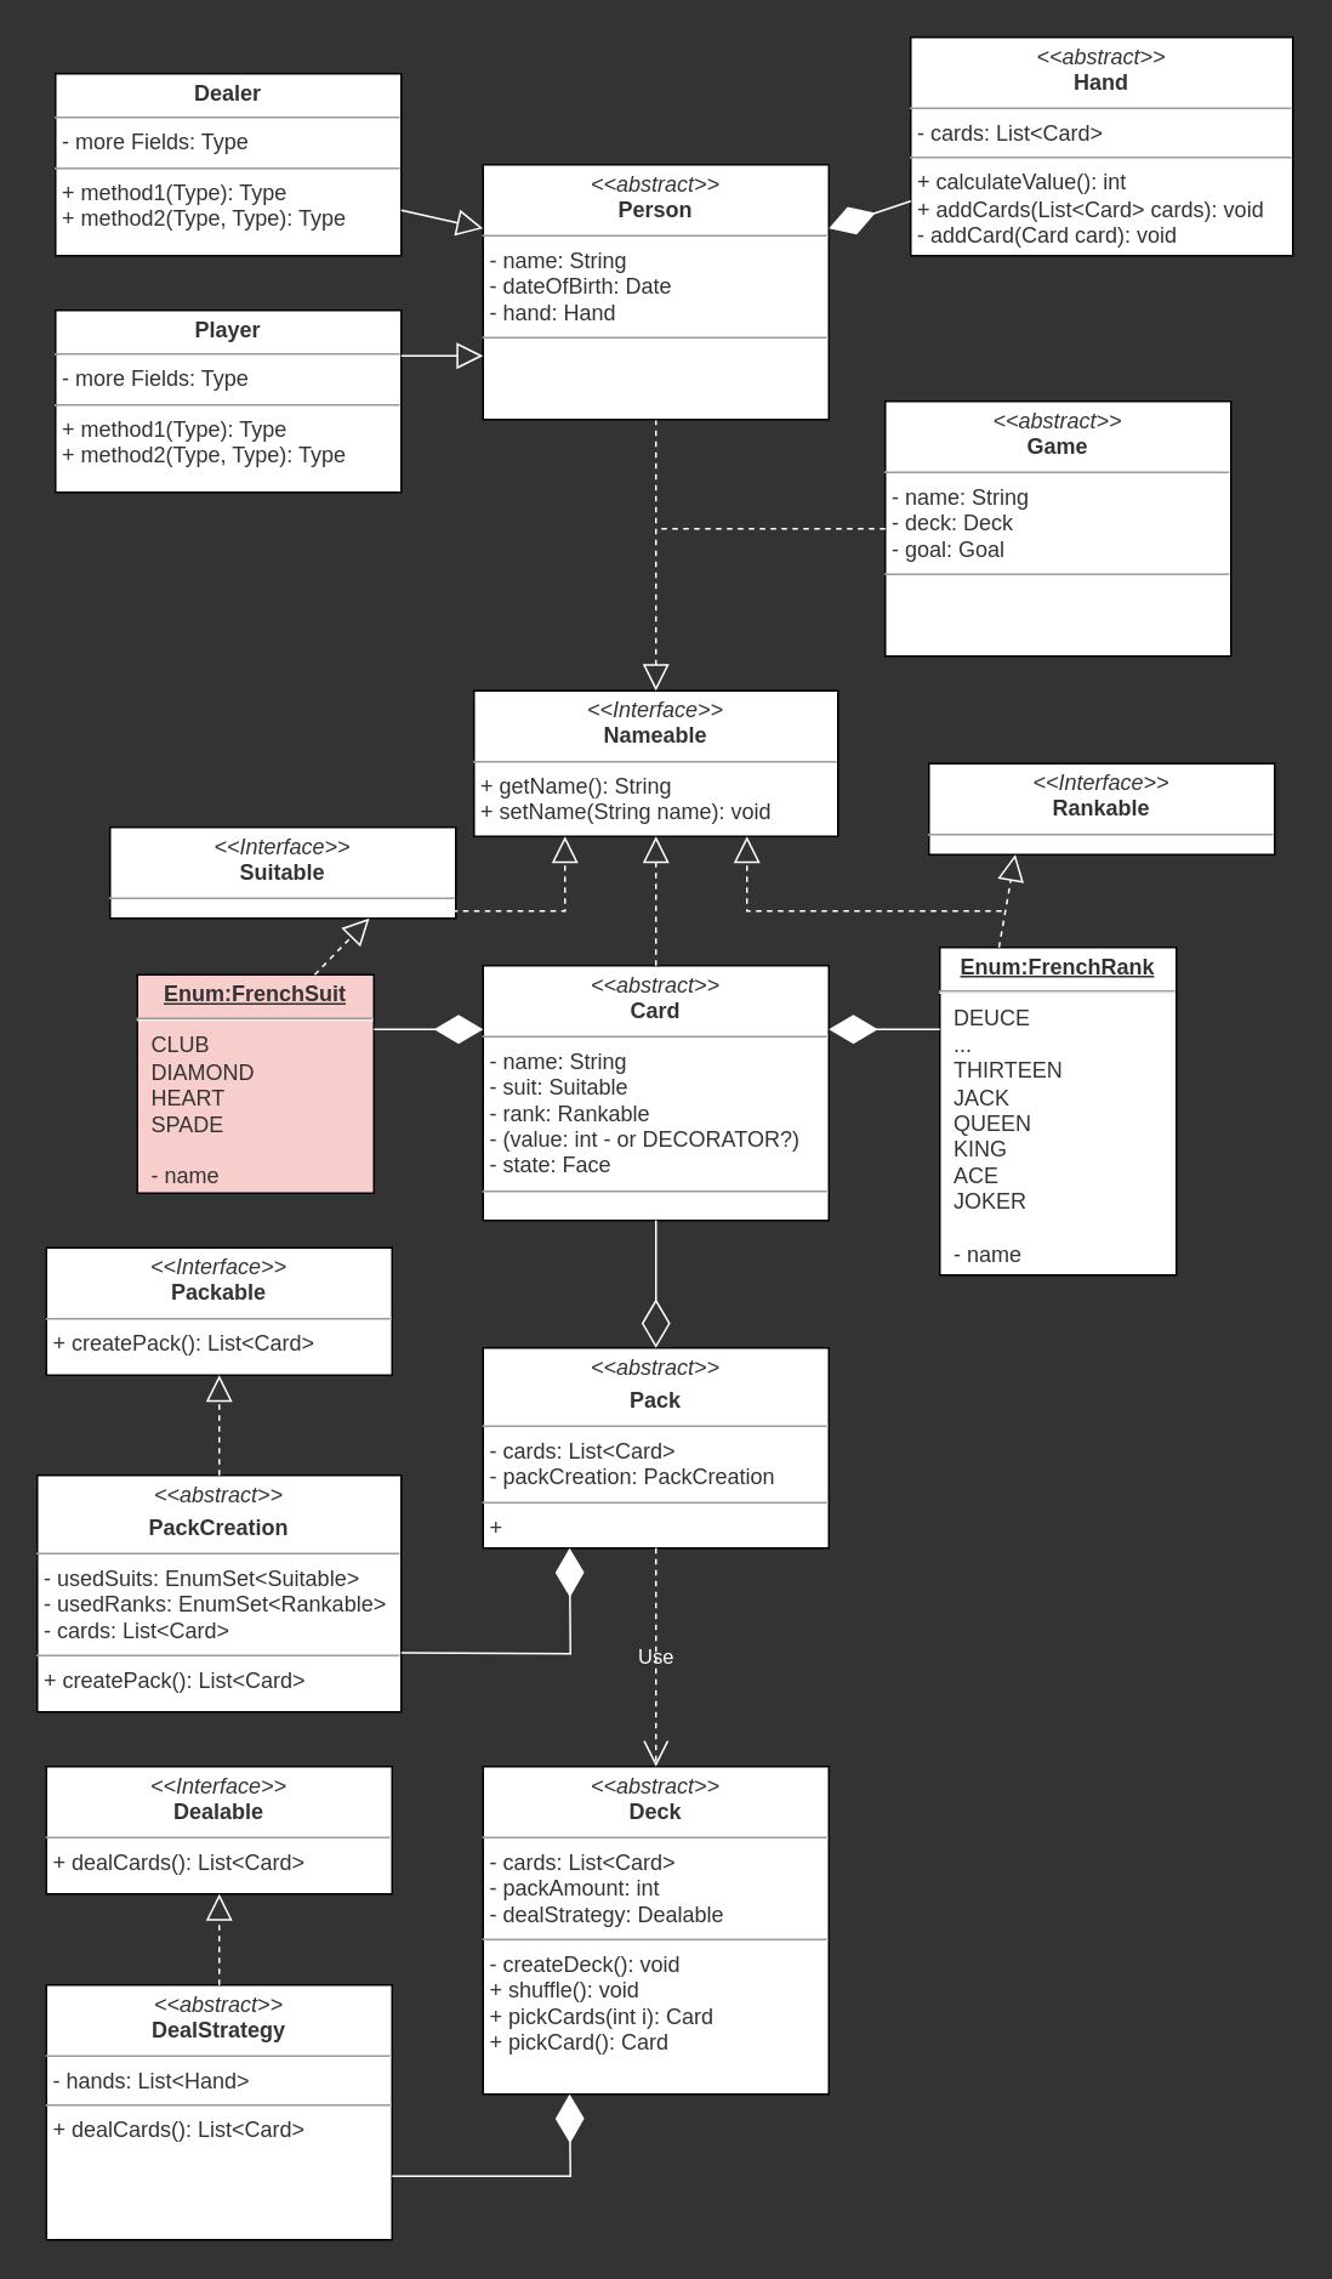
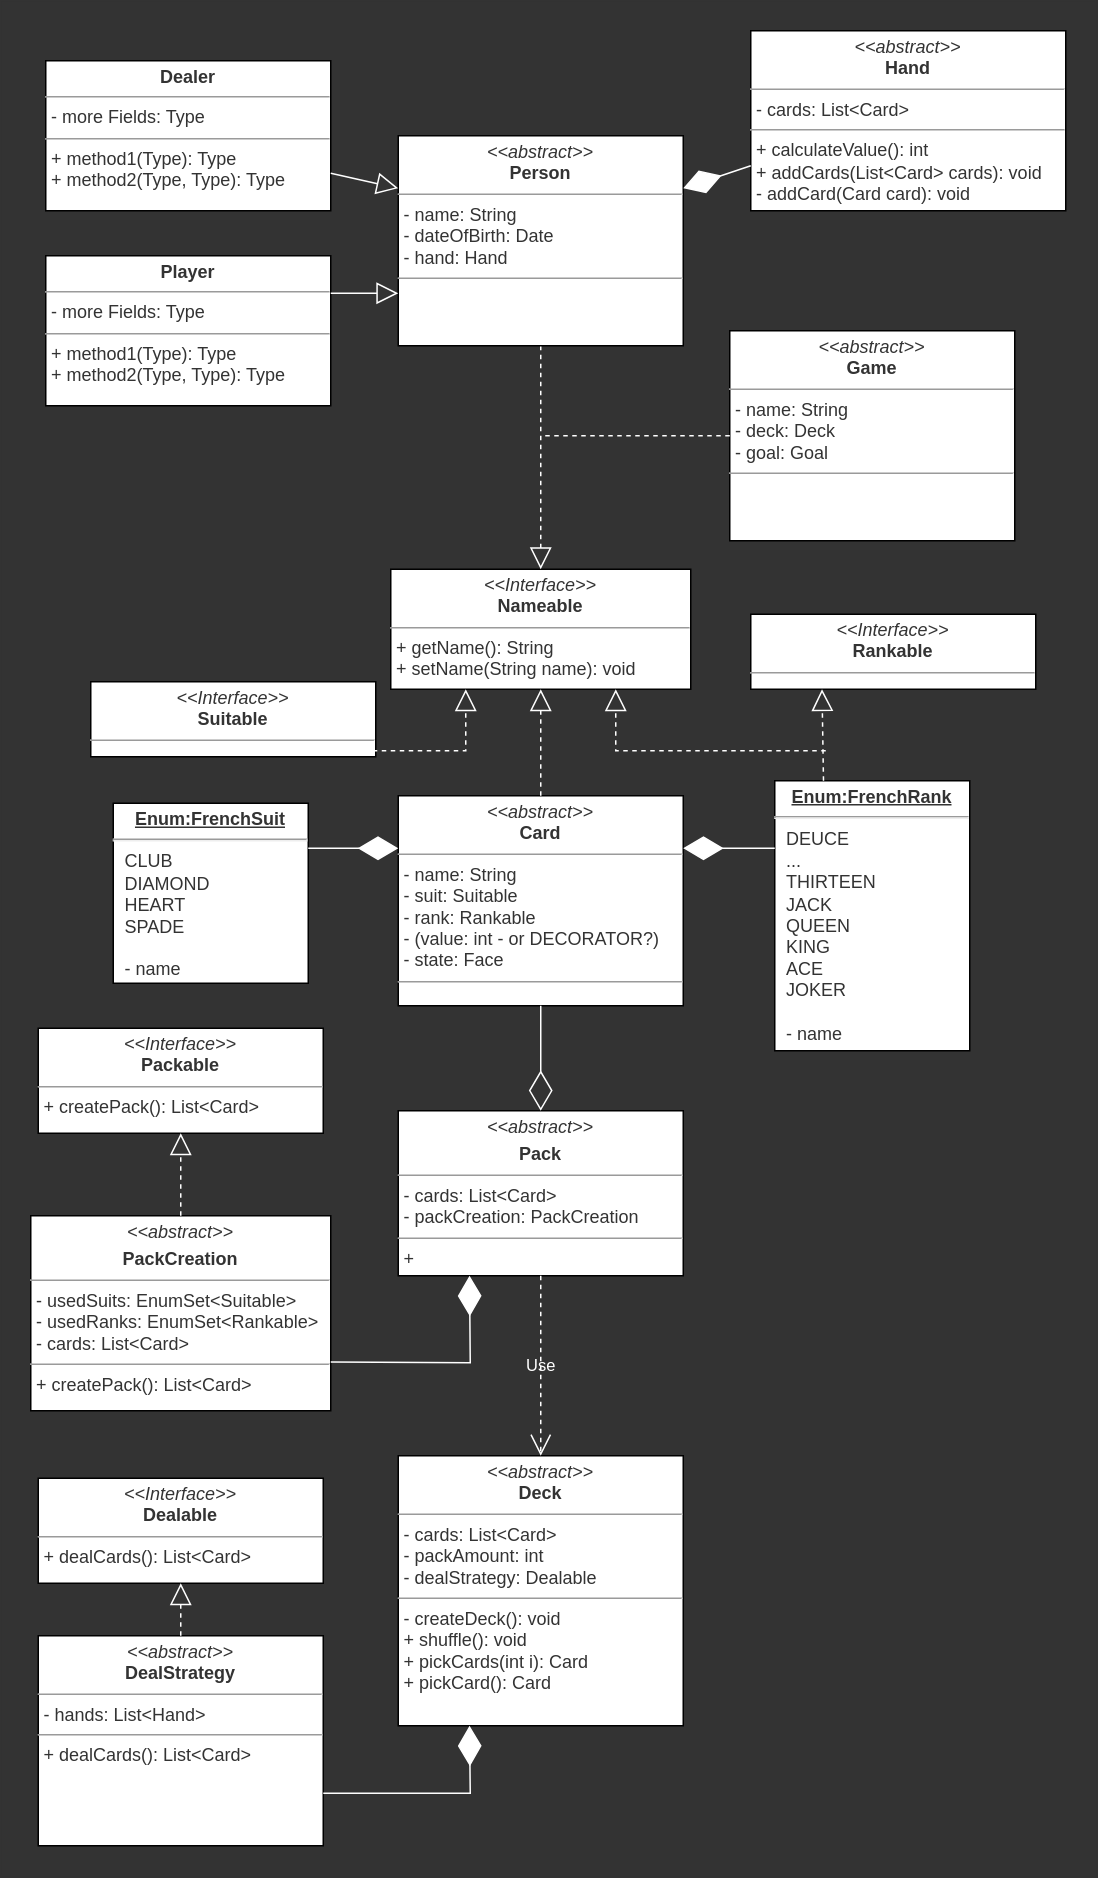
- <mxCell id="4" value="&lt;p style=&quot;margin: 0px ; margin-top: 4px ; text-align: center&quot;&gt;&lt;font color=&quot;#333333&quot;&gt;&lt;i&gt;&amp;lt;&amp;lt;Interface&amp;gt;&amp;gt;&lt;/i&gt;&lt;br&gt;&lt;b&gt;Rankable&lt;/b&gt;&lt;/font&gt;&lt;/p&gt;&lt;hr size=&quot;1&quot;&gt;&lt;p style=&quot;margin: 0px ; margin-left: 4px&quot;&gt;&lt;/p&gt;&lt;p style=&quot;margin: 0px ; margin-left: 4px&quot;&gt;&lt;br&gt;&lt;/p&gt;" style="verticalAlign=top;align=left;overflow=fill;fontSize=12;fontFamily=Helvetica;html=1;fillColor=#FFFFFF;" parent="1" vertex="1"><mxGeometry x="510" y="419" width="190" height="50" as="geometry" /></mxCell>
+ <mxCell id="4" value="&lt;p style=&quot;margin: 0px ; margin-top: 4px ; text-align: center&quot;&gt;&lt;font color=&quot;#333333&quot;&gt;&lt;i&gt;&amp;lt;&amp;lt;Interface&amp;gt;&amp;gt;&lt;/i&gt;&lt;br&gt;&lt;b&gt;Rankable&lt;/b&gt;&lt;/font&gt;&lt;/p&gt;&lt;hr size=&quot;1&quot;&gt;&lt;p style=&quot;margin: 0px ; margin-left: 4px&quot;&gt;&lt;/p&gt;&lt;p style=&quot;margin: 0px ; margin-left: 4px&quot;&gt;&lt;br&gt;&lt;/p&gt;" style="verticalAlign=top;align=left;overflow=fill;fontSize=12;fontFamily=Helvetica;html=1;fillColor=#FFFFFF;" parent="1" vertex="1"><mxGeometry x="500" y="409" width="190" height="50" as="geometry" /></mxCell>
- <mxCell id="8" value="" style="endArrow=block;dashed=1;endFill=0;endSize=12;html=1;fontColor=#333333;entryX=0.75;entryY=1;entryDx=0;entryDy=0;exitX=0.75;exitY=0;exitDx=0;exitDy=0;fillColor=#f5f5f5;strokeColor=#FFFFFF;" parent="1" source="7" target="3" edge="1"><mxGeometry width="160" relative="1" as="geometry"><mxPoint x="170" y="499" as="sourcePoint" /><mxPoint x="160" y="459" as="targetPoint" /></mxGeometry></mxCell>
- <mxCell id="7" value="&lt;p style=&quot;margin: 0px ; margin-top: 4px ; text-align: center ; text-decoration: underline&quot;&gt;&lt;b&gt;Enum:FrenchSuit&lt;/b&gt;&lt;/p&gt;&lt;hr&gt;&lt;p style=&quot;margin: 0px ; margin-left: 8px&quot;&gt;CLUB&lt;/p&gt;&lt;p style=&quot;margin: 0px ; margin-left: 8px&quot;&gt;DIAMOND&lt;/p&gt;&lt;p style=&quot;margin: 0px ; margin-left: 8px&quot;&gt;HEART&lt;/p&gt;&lt;p style=&quot;margin: 0px ; margin-left: 8px&quot;&gt;SPADE&lt;/p&gt;&lt;p style=&quot;margin: 0px ; margin-left: 8px&quot;&gt;&lt;br&gt;&lt;/p&gt;&lt;p style=&quot;margin: 0px ; margin-left: 8px&quot;&gt;- name&lt;br&gt;&lt;/p&gt;" style="verticalAlign=top;align=left;overflow=fill;fontSize=12;fontFamily=Helvetica;html=1;fontColor=#333333;fillColor=#f8cecc;" parent="1" vertex="1"><mxGeometry x="75" y="535" width="130" height="120" as="geometry" /></mxCell>
+ <mxCell id="7" value="&lt;p style=&quot;margin: 0px ; margin-top: 4px ; text-align: center ; text-decoration: underline&quot;&gt;&lt;b&gt;Enum:FrenchSuit&lt;/b&gt;&lt;/p&gt;&lt;hr&gt;&lt;p style=&quot;margin: 0px ; margin-left: 8px&quot;&gt;CLUB&lt;/p&gt;&lt;p style=&quot;margin: 0px ; margin-left: 8px&quot;&gt;DIAMOND&lt;/p&gt;&lt;p style=&quot;margin: 0px ; margin-left: 8px&quot;&gt;HEART&lt;/p&gt;&lt;p style=&quot;margin: 0px ; margin-left: 8px&quot;&gt;SPADE&lt;/p&gt;&lt;p style=&quot;margin: 0px ; margin-left: 8px&quot;&gt;&lt;br&gt;&lt;/p&gt;&lt;p style=&quot;margin: 0px ; margin-left: 8px&quot;&gt;- name&lt;br&gt;&lt;/p&gt;" style="verticalAlign=top;align=left;overflow=fill;fontSize=12;fontFamily=Helvetica;html=1;fontColor=#333333;fillColor=#FFFFFF;" parent="1" vertex="1"><mxGeometry x="75" y="535" width="130" height="120" as="geometry" /></mxCell>
- <mxCell id="30" value="&lt;p style=&quot;margin: 0px ; margin-top: 4px ; text-align: center&quot;&gt;&lt;font color=&quot;#333333&quot;&gt;&lt;i&gt;&amp;lt;&amp;lt;Interface&amp;gt;&amp;gt;&lt;/i&gt;&lt;br&gt;&lt;b&gt;Dealable&lt;/b&gt;&lt;/font&gt;&lt;/p&gt;&lt;hr size=&quot;1&quot;&gt;&lt;p style=&quot;margin: 0px ; margin-left: 4px&quot;&gt;&lt;/p&gt;&lt;p style=&quot;margin: 0px ; margin-left: 4px&quot;&gt;&lt;font color=&quot;#333333&quot;&gt;+ dealCards(): List&amp;lt;Card&amp;gt;&lt;/font&gt;&lt;/p&gt;" style="verticalAlign=top;align=left;overflow=fill;fontSize=12;fontFamily=Helvetica;html=1;fillColor=#FFFFFF;" vertex="1" parent="1"><mxGeometry x="25" y="970" width="190" height="70" as="geometry" /></mxCell>
+ <mxCell id="30" value="&lt;p style=&quot;margin: 0px ; margin-top: 4px ; text-align: center&quot;&gt;&lt;font color=&quot;#333333&quot;&gt;&lt;i&gt;&amp;lt;&amp;lt;Interface&amp;gt;&amp;gt;&lt;/i&gt;&lt;br&gt;&lt;b&gt;Dealable&lt;/b&gt;&lt;/font&gt;&lt;/p&gt;&lt;hr size=&quot;1&quot;&gt;&lt;p style=&quot;margin: 0px ; margin-left: 4px&quot;&gt;&lt;/p&gt;&lt;p style=&quot;margin: 0px ; margin-left: 4px&quot;&gt;&lt;font color=&quot;#333333&quot;&gt;+ dealCards(): List&amp;lt;Card&amp;gt;&lt;/font&gt;&lt;/p&gt;" style="verticalAlign=top;align=left;overflow=fill;fontSize=12;fontFamily=Helvetica;html=1;fillColor=#FFFFFF;" vertex="1" parent="1"><mxGeometry x="25" y="985" width="190" height="70" as="geometry" /></mxCell>
